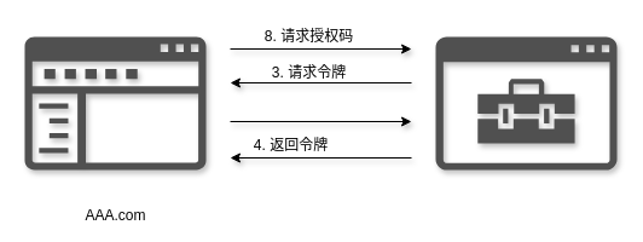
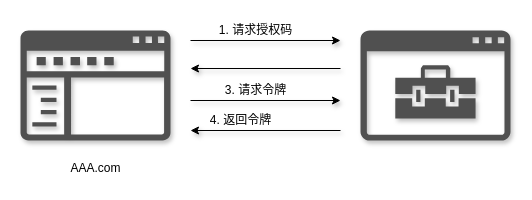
- <mxCell id="5" value="8. 请求授权码" style="text;html=1;align=center;verticalAlign=middle;resizable=0;points=[];autosize=1;shadow=1;" parent="1" vertex="1"><mxGeometry x="210" y="20" width="90" height="20" as="geometry" /></mxCell>
+ <mxCell id="5" value="1. 请求授权码" style="text;html=1;align=center;verticalAlign=middle;resizable=0;points=[];autosize=1;shadow=1;" parent="1" vertex="1"><mxGeometry x="210" y="20" width="90" height="20" as="geometry" /></mxCell>
- <mxCell id="8" value="3. 请求令牌" style="text;html=1;align=center;verticalAlign=middle;resizable=0;points=[];autosize=1;shadow=1;" parent="1" vertex="1"><mxGeometry x="215" y="50" width="80" height="20" as="geometry" /></mxCell>
+ <mxCell id="8" value="3. 请求令牌" style="text;html=1;align=center;verticalAlign=middle;resizable=0;points=[];autosize=1;shadow=1;" parent="1" vertex="1"><mxGeometry x="215" y="80" width="80" height="20" as="geometry" /></mxCell>
- <mxCell id="11" value="AAA.com" style="text;html=1;align=center;verticalAlign=middle;resizable=0;points=[];autosize=1;fillColor=none;strokeColor=none;" parent="1" vertex="1"><mxGeometry x="60" y="168" width="70" height="20" as="geometry" /></mxCell>
+ <mxCell id="11" value="AAA.com" style="text;html=1;align=center;verticalAlign=middle;resizable=0;points=[];autosize=1;fillColor=none;strokeColor=none;" parent="1" vertex="1"><mxGeometry x="60" y="158" width="70" height="20" as="geometry" /></mxCell>
